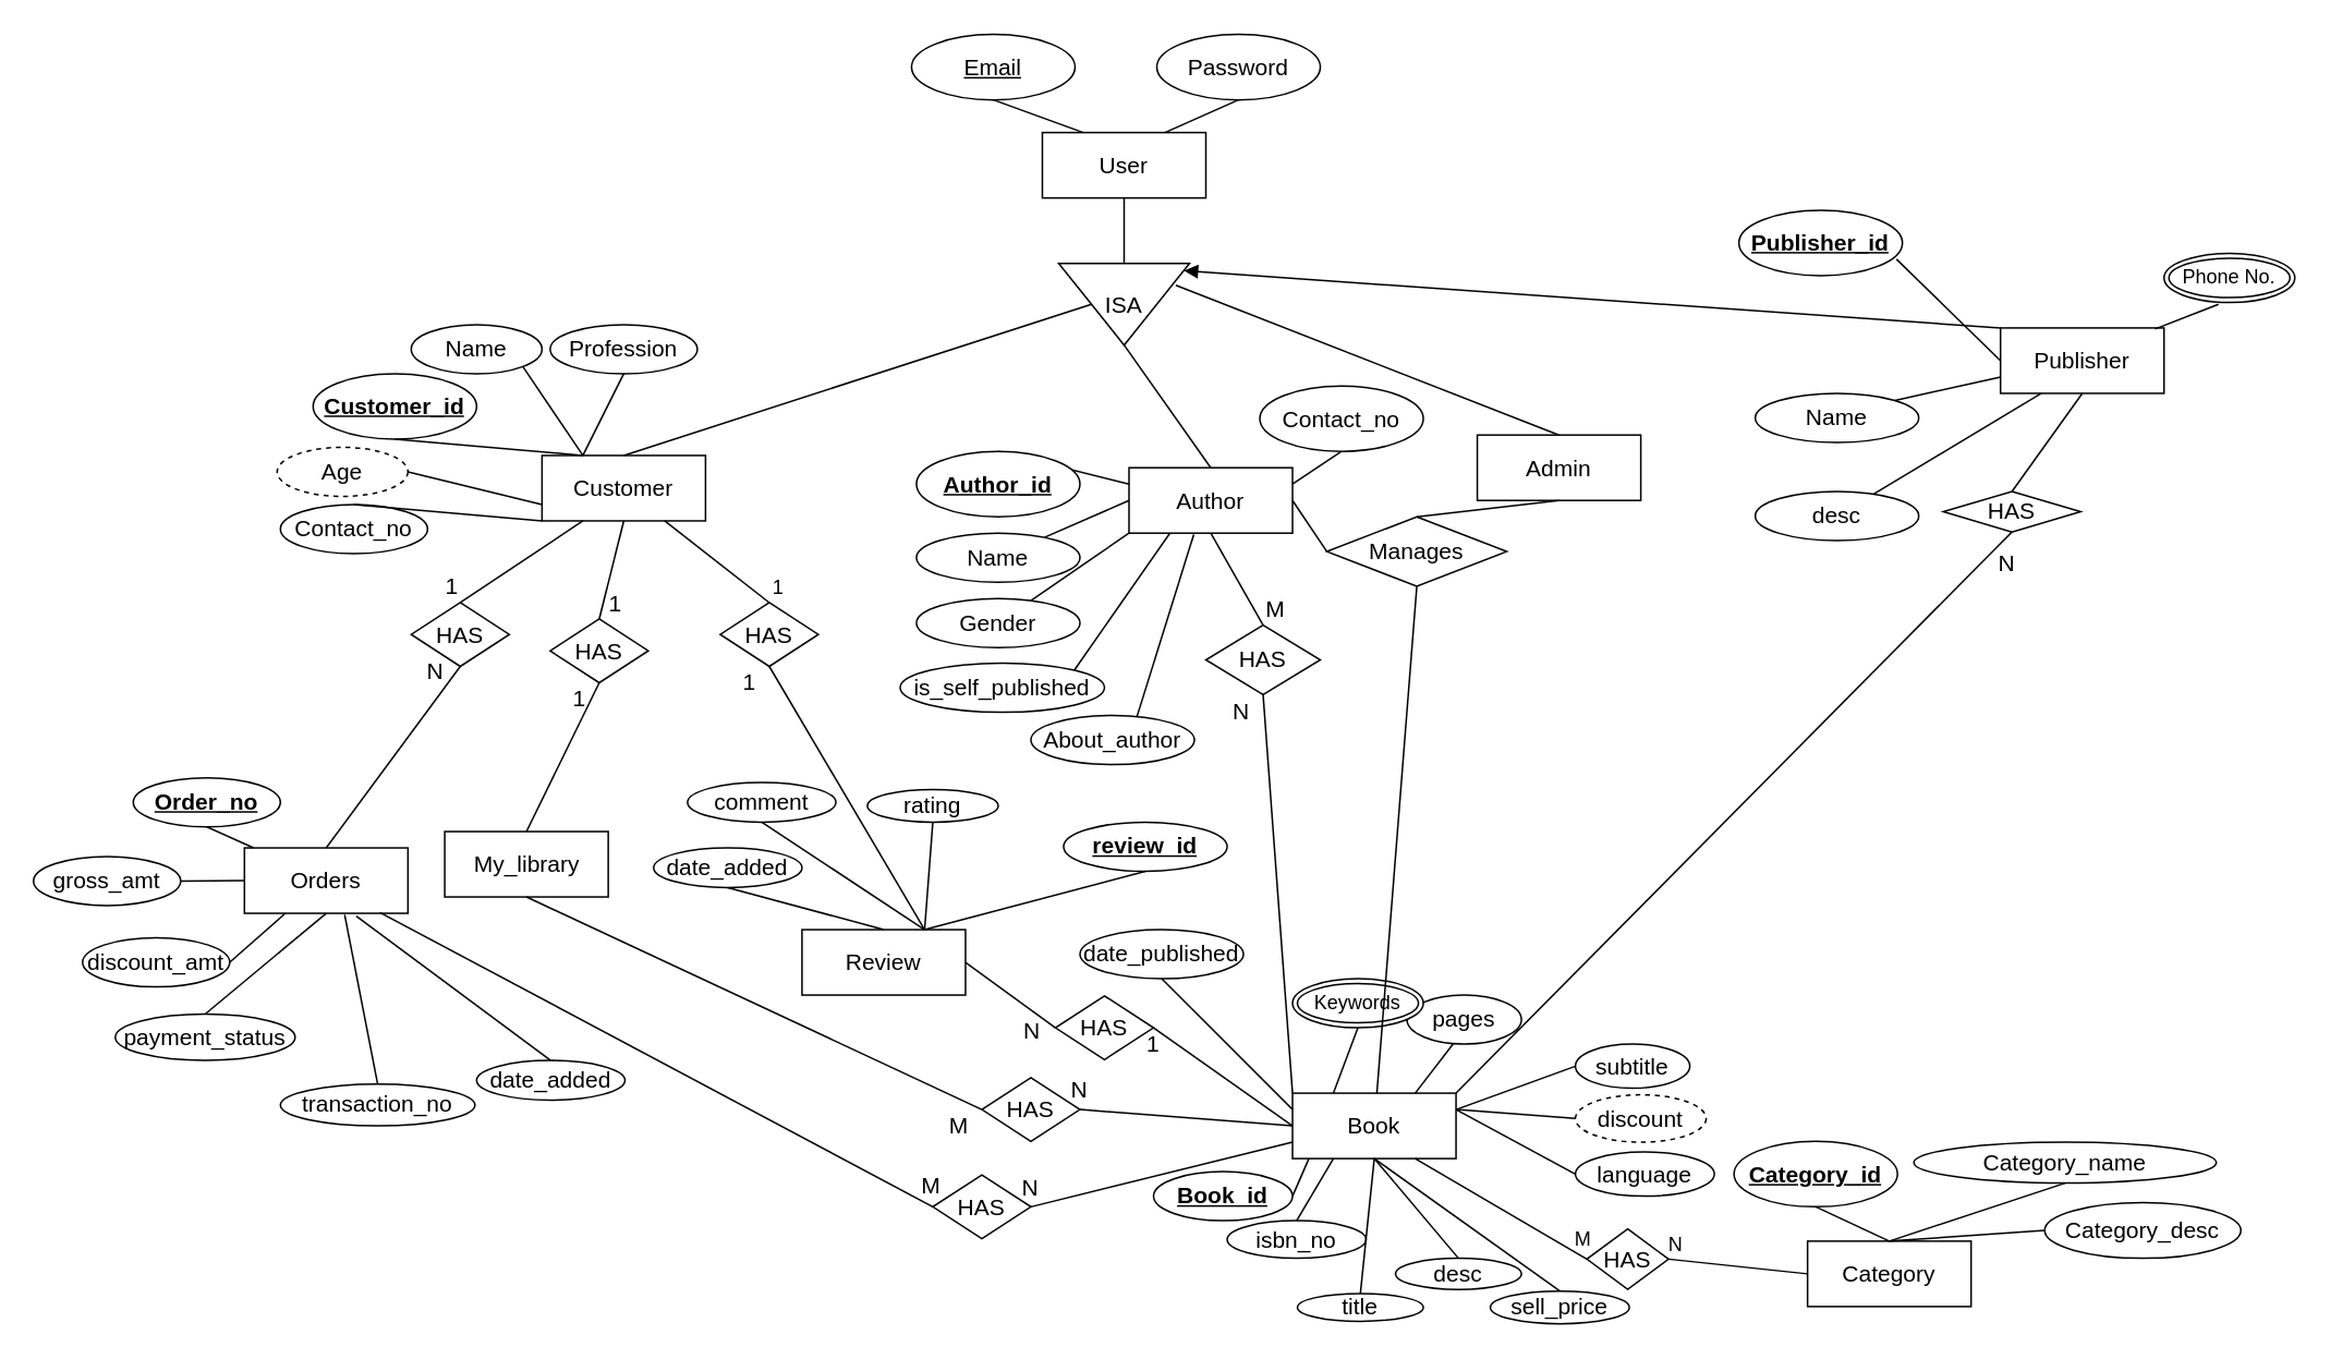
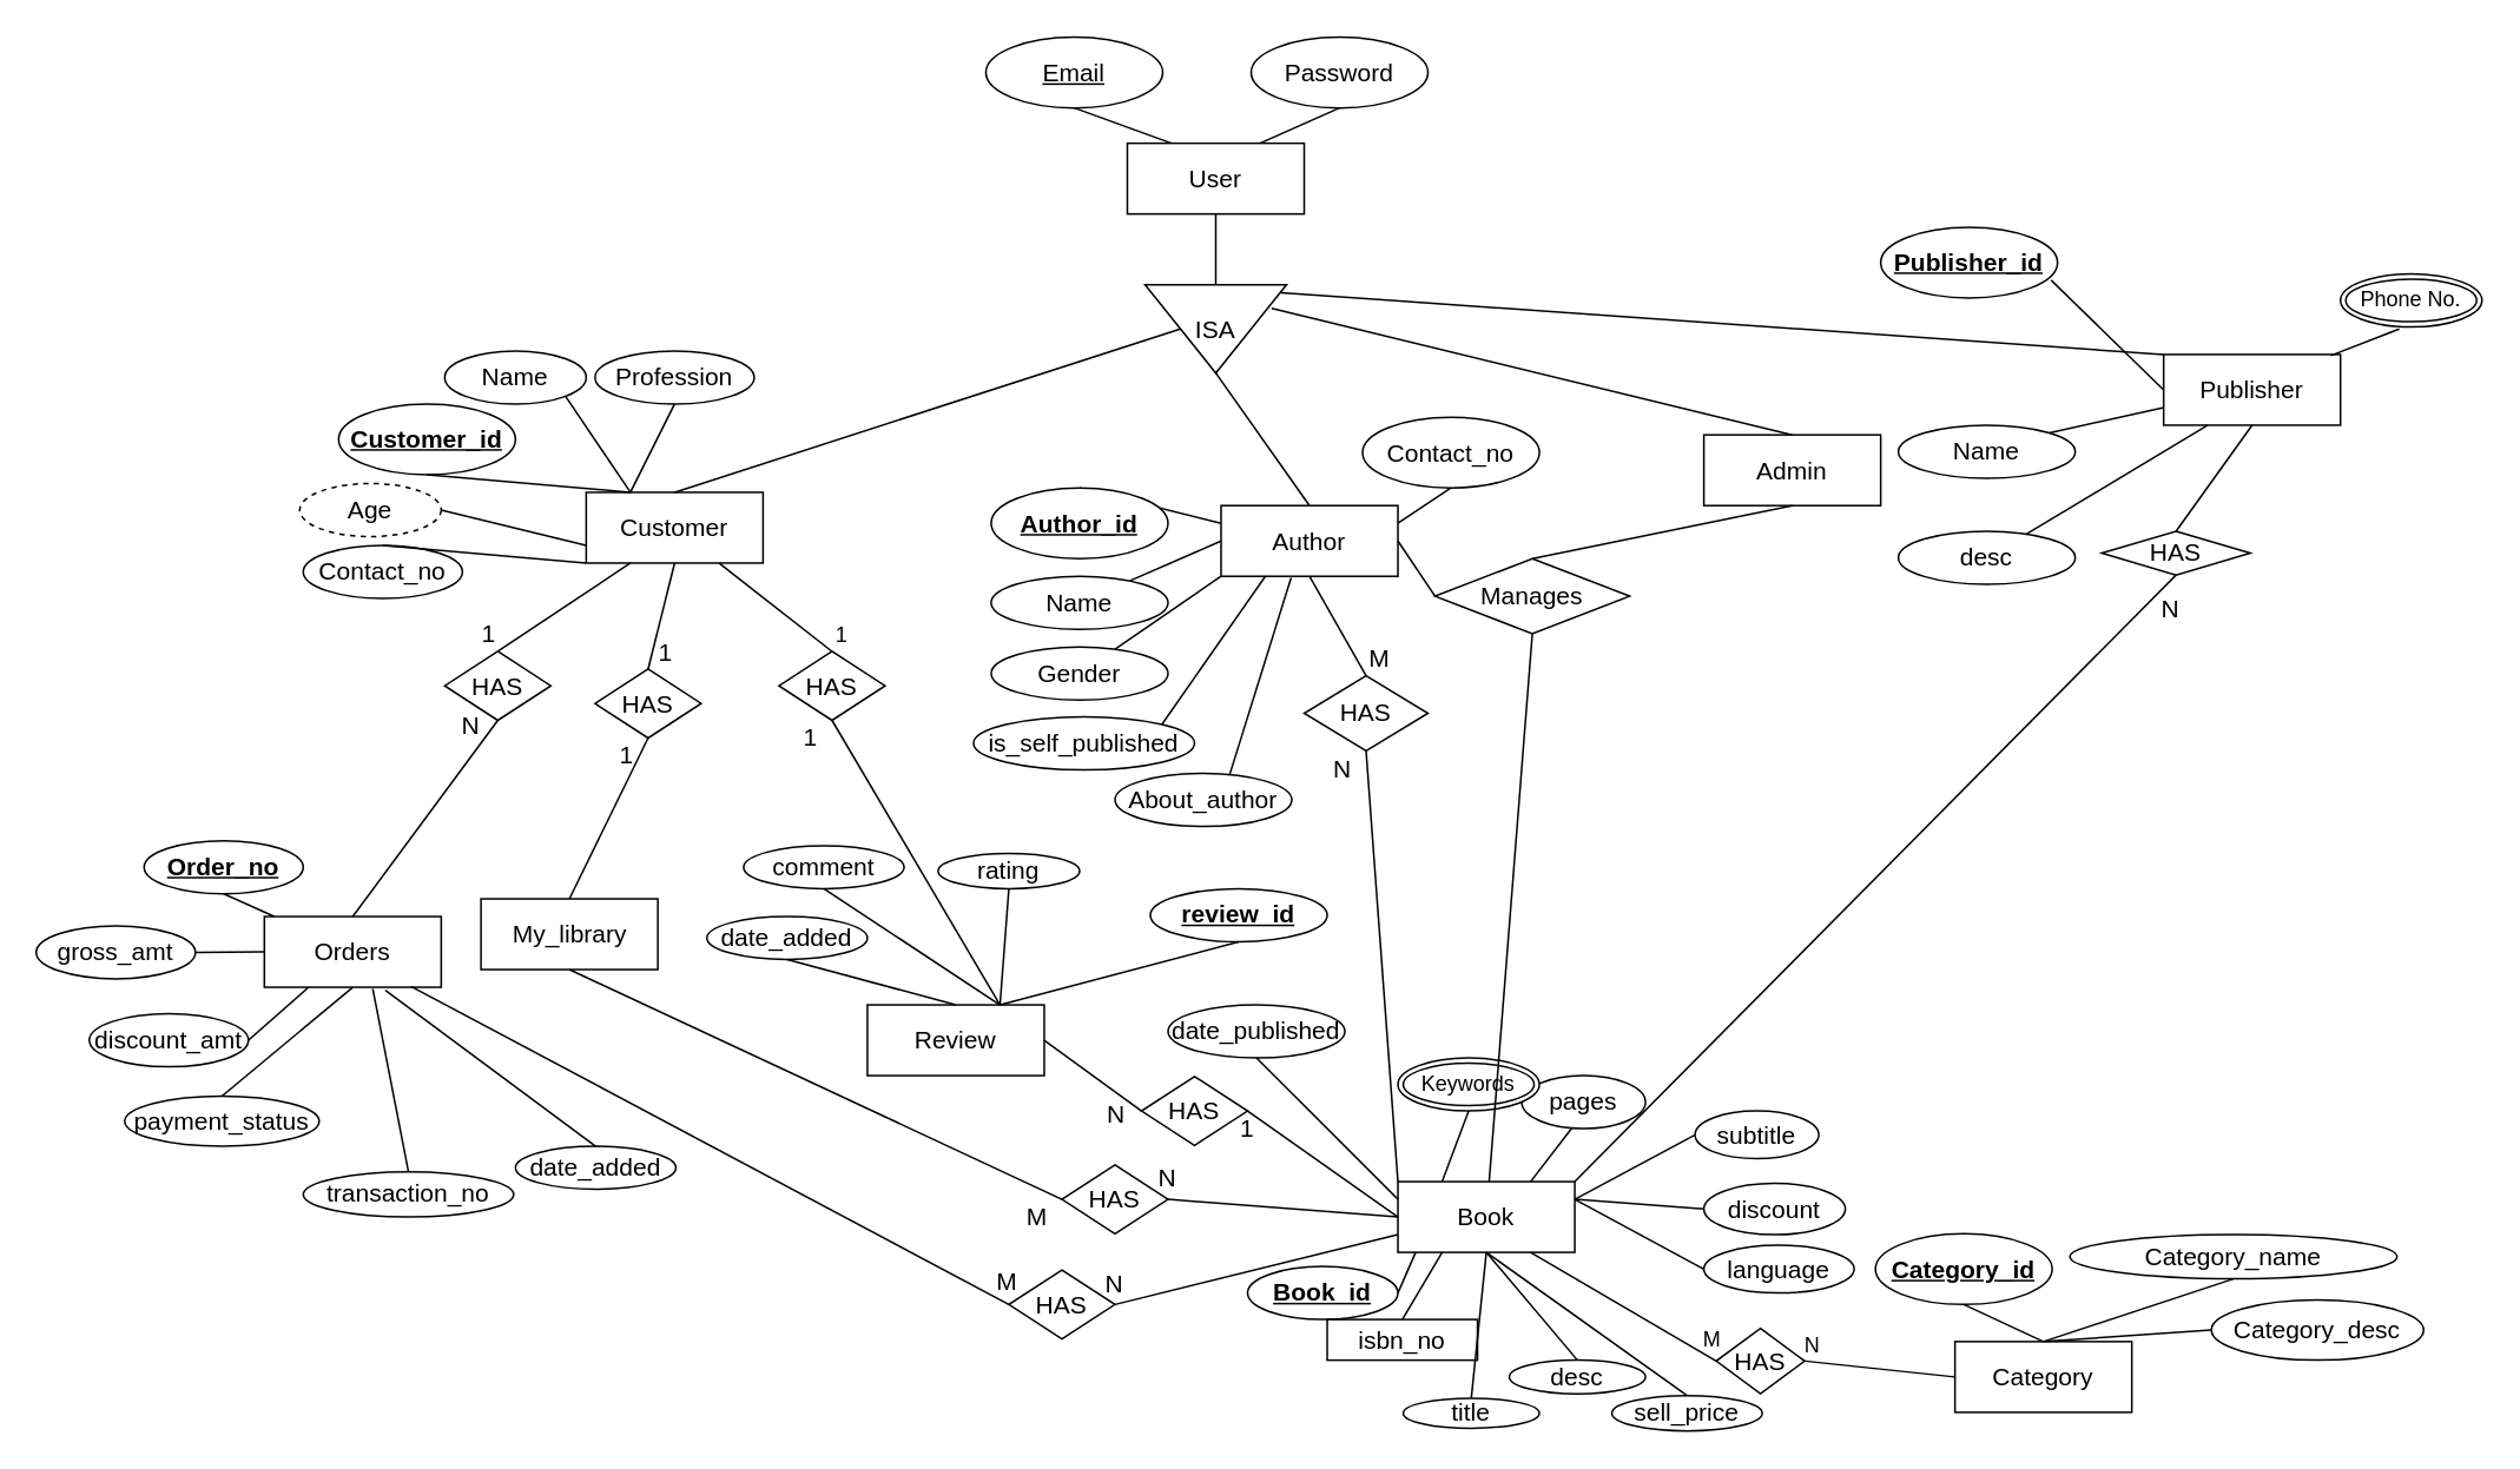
- <mxCell id="148" value="" style="endArrow=block;html=1;rounded=0;exitX=0;exitY=0;exitDx=0;exitDy=0;fontSize=14;entryX=0.09;entryY=0.041;entryDx=0;entryDy=0;entryPerimeter=0;" parent="1" source="15" target="8" edge="1"><mxGeometry relative="1" as="geometry"><mxPoint x="1023" y="256" as="sourcePoint" /><mxPoint x="950" y="108" as="targetPoint" /></mxGeometry></mxCell>
+ <mxCell id="148" value="" style="endArrow=none;html=1;rounded=0;exitX=0;exitY=0;exitDx=0;exitDy=0;fontSize=14;entryX=0.09;entryY=0.041;entryDx=0;entryDy=0;entryPerimeter=0;" parent="1" source="15" target="8" edge="1"><mxGeometry relative="1" as="geometry"><mxPoint x="1023" y="256" as="sourcePoint" /><mxPoint x="950" y="108" as="targetPoint" /></mxGeometry></mxCell>
- <mxCell id="16" value="Admin" style="whiteSpace=wrap;html=1;align=center;fontSize=14;" parent="1" vertex="1"><mxGeometry x="903" y="265.5" width="100" height="40" as="geometry" /></mxCell>
+ <mxCell id="16" value="Admin" style="whiteSpace=wrap;html=1;align=center;fontSize=14;" parent="1" vertex="1"><mxGeometry x="963" y="245.5" width="100" height="40" as="geometry" /></mxCell>
- <mxCell id="49" value="subtitle" style="ellipse;whiteSpace=wrap;html=1;align=center;fontStyle=0;fontSize=14;" parent="1" vertex="1"><mxGeometry x="963" y="638" width="70" height="27" as="geometry" /></mxCell>
+ <mxCell id="49" value="subtitle" style="ellipse;whiteSpace=wrap;html=1;align=center;fontStyle=0;fontSize=14;" parent="1" vertex="1"><mxGeometry x="958" y="628" width="70" height="27" as="geometry" /></mxCell>
- <mxCell id="53" value="discount" style="ellipse;whiteSpace=wrap;html=1;align=center;fontStyle=0;fontSize=14;dashed=1;" parent="1" vertex="1"><mxGeometry x="963" y="669" width="80" height="29" as="geometry" /></mxCell>
+ <mxCell id="53" value="discount" style="ellipse;whiteSpace=wrap;html=1;align=center;fontStyle=0;fontSize=14;" parent="1" vertex="1"><mxGeometry x="963" y="669" width="80" height="29" as="geometry" /></mxCell>
- <mxCell id="74" value="isbn_no" style="ellipse;whiteSpace=wrap;html=1;align=center;fontStyle=0;fontSize=14;" parent="1" vertex="1"><mxGeometry x="750" y="746" width="85" height="23" as="geometry" /></mxCell>
+ <mxCell id="74" value="isbn_no" style="whiteSpace=wrap;html=1;align=center;fontStyle=0;fontSize=14;rounded=0;" parent="1" vertex="1"><mxGeometry x="750" y="746" width="85" height="23" as="geometry" /></mxCell>
